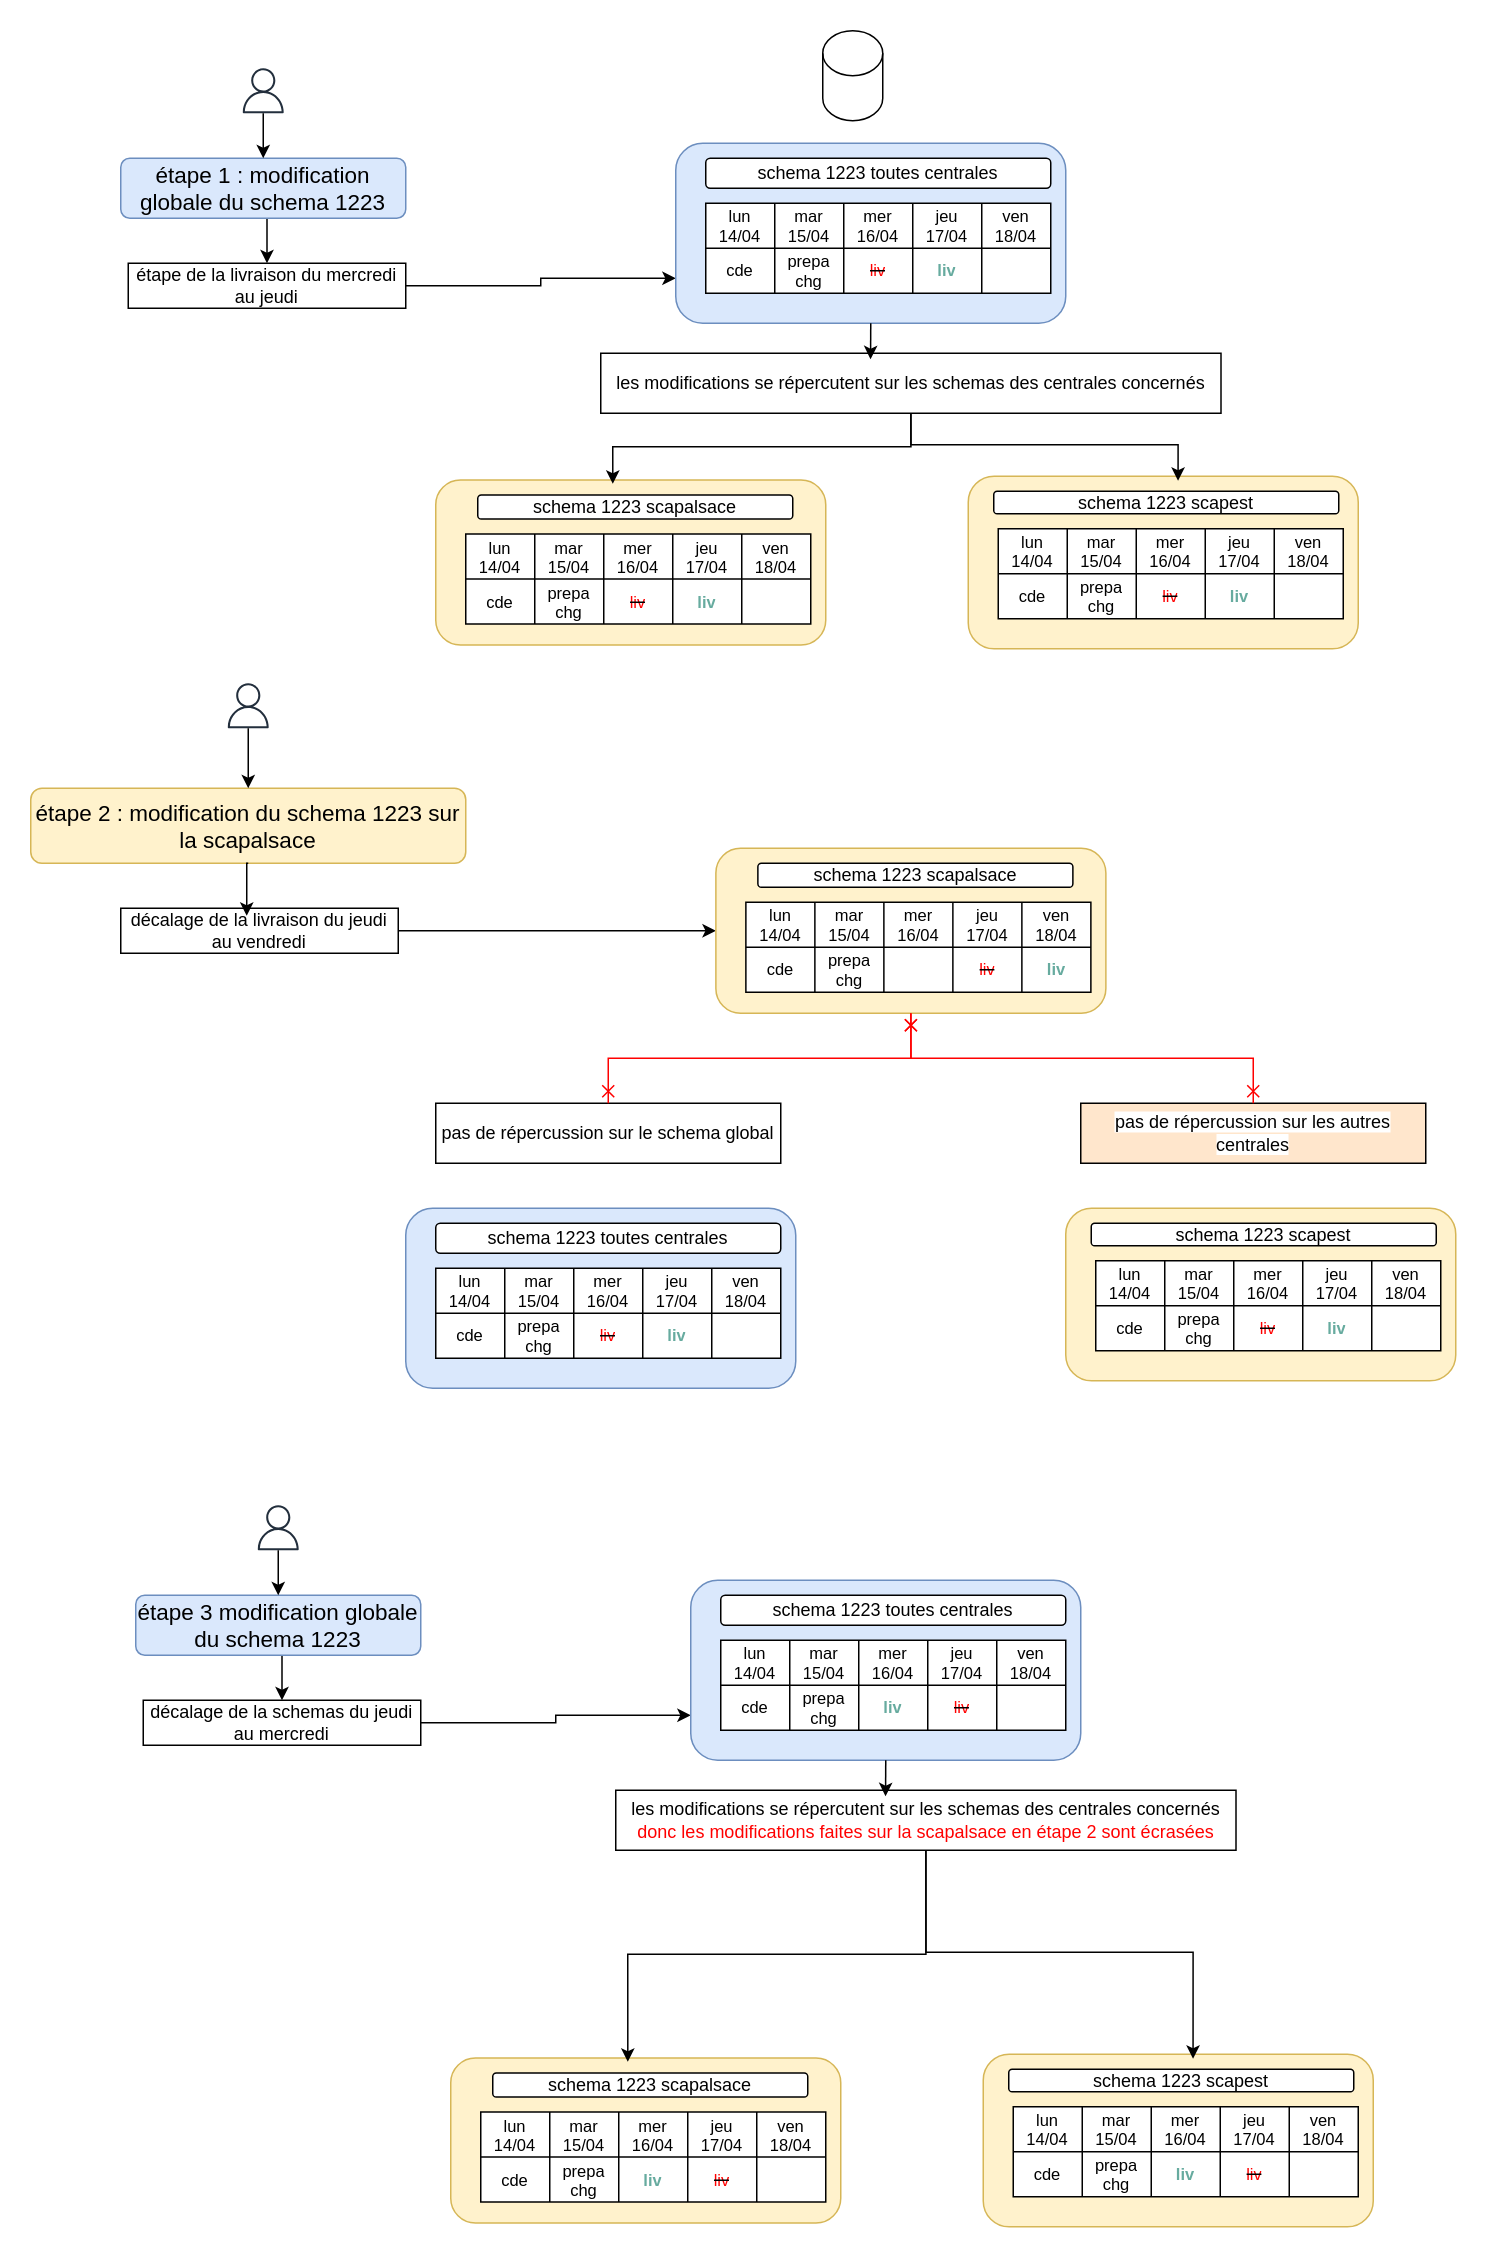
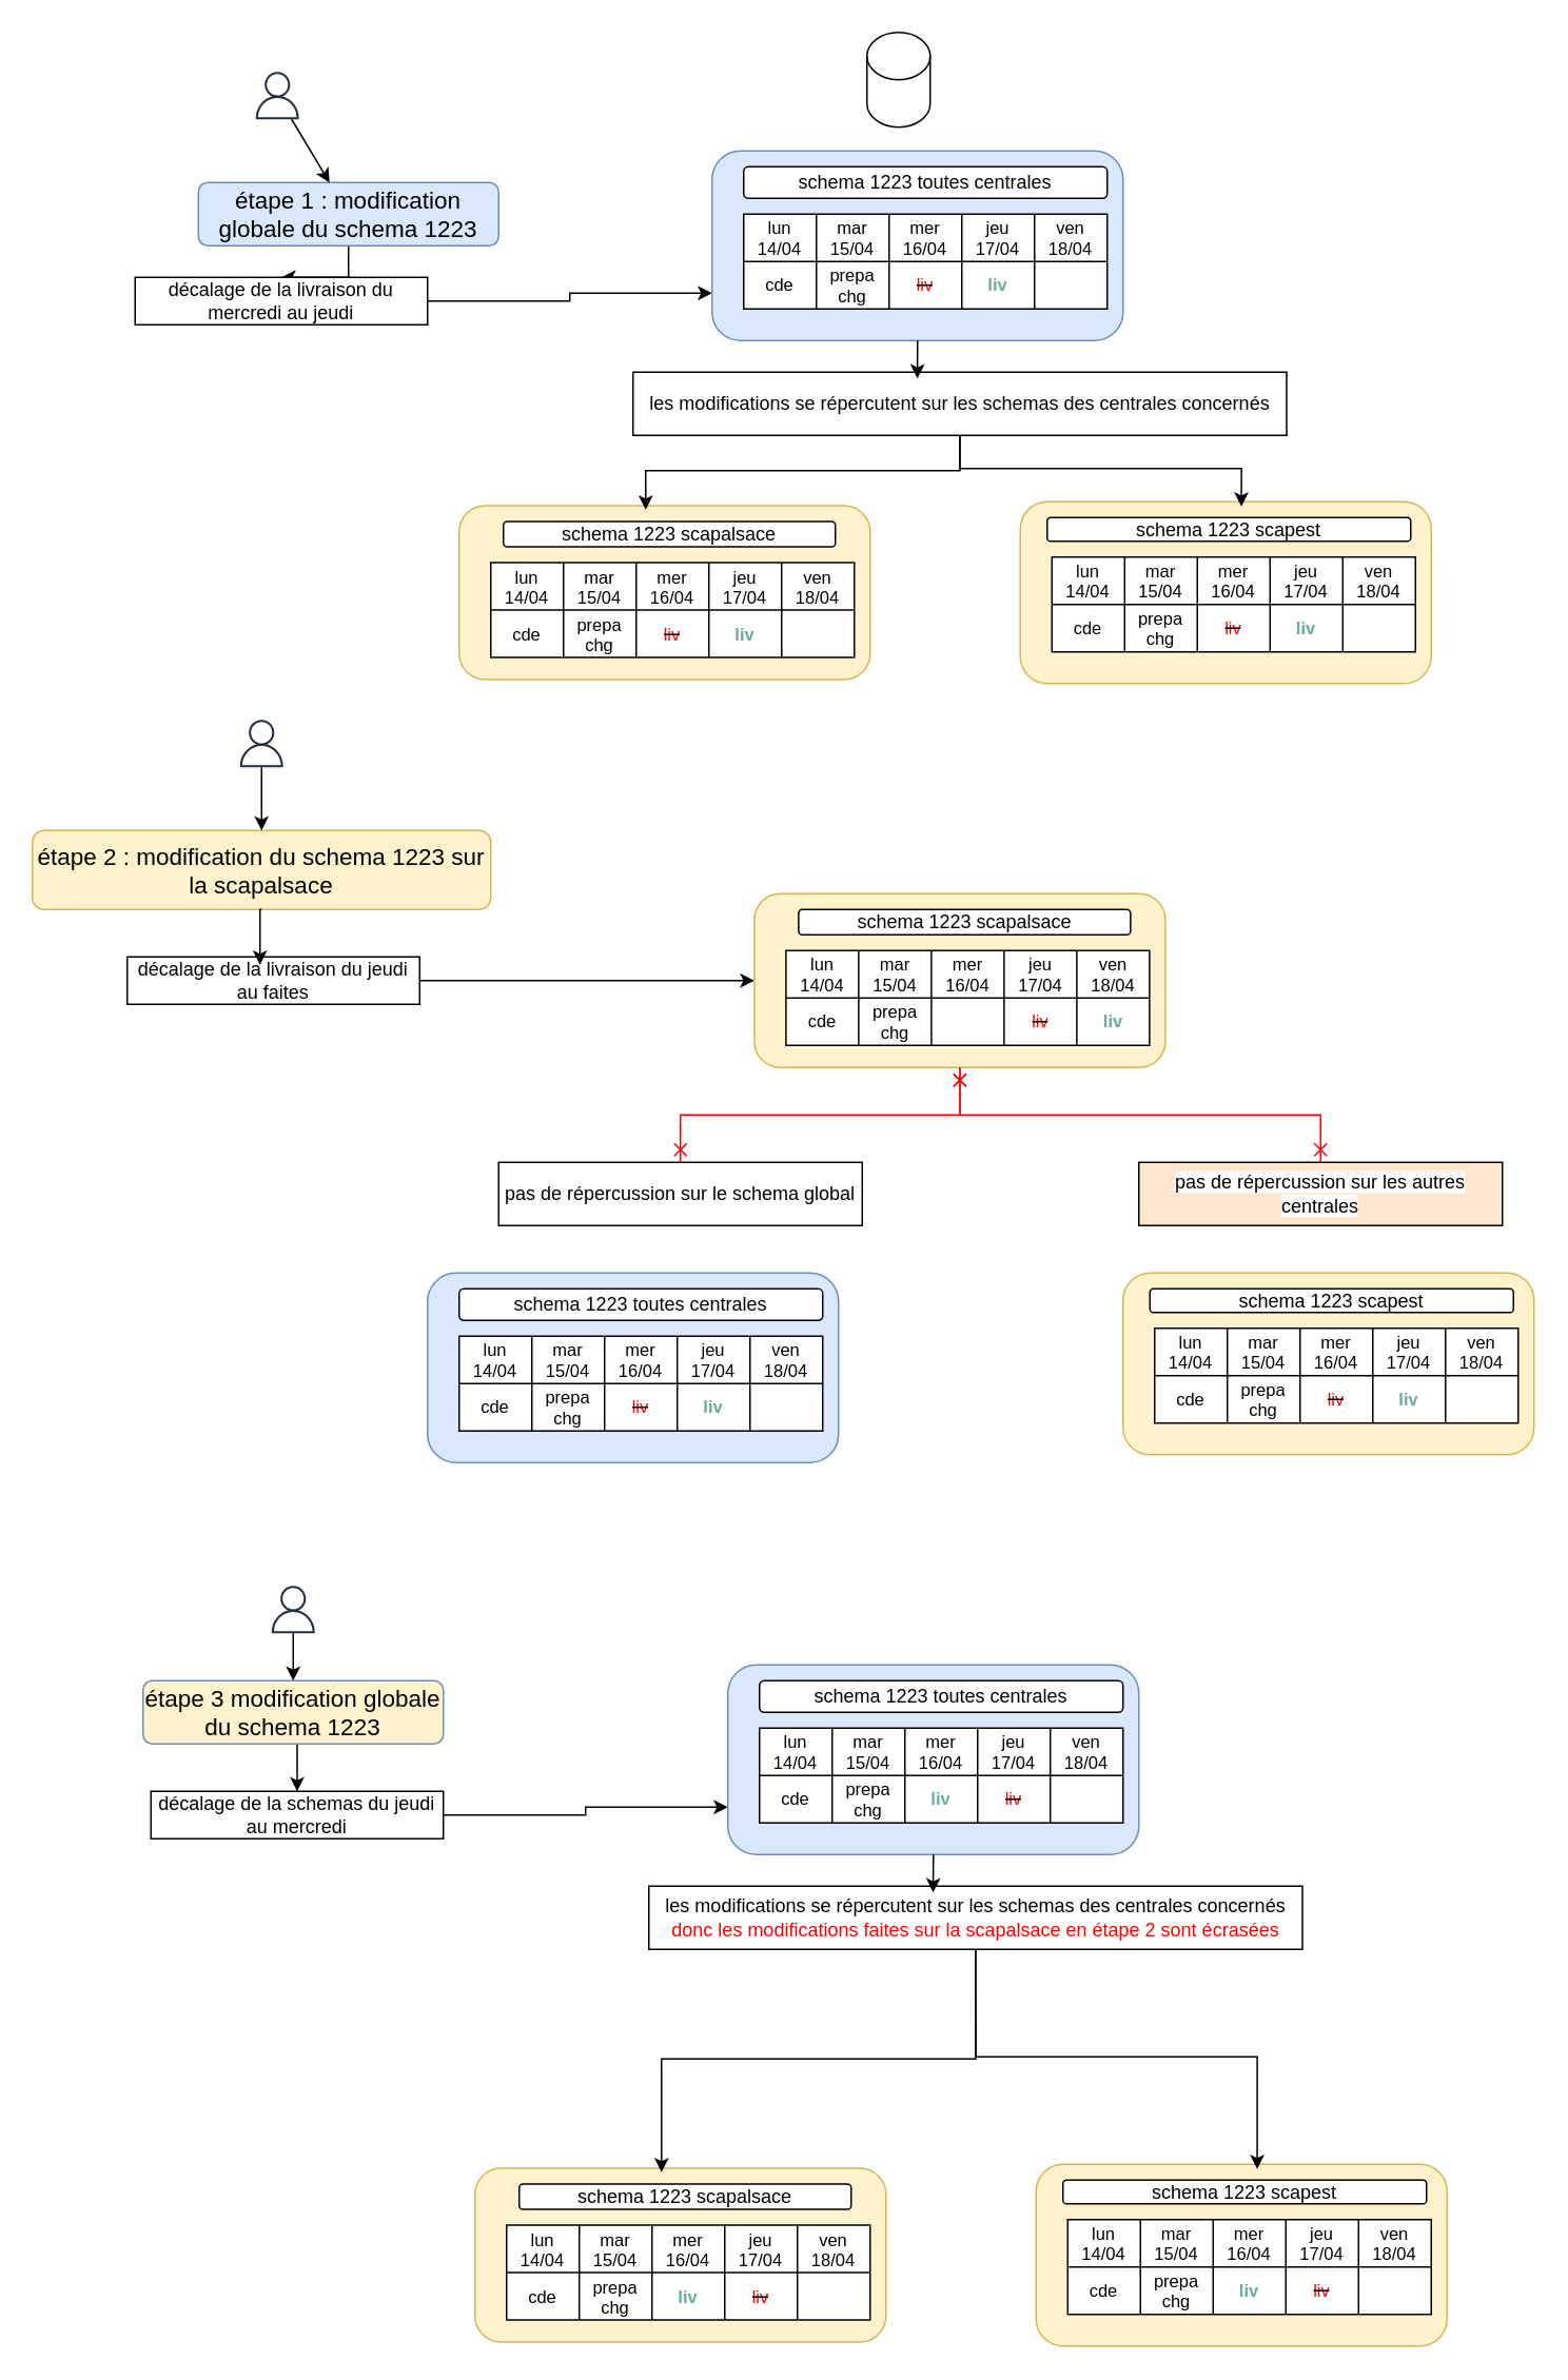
- <mxCell id="3" value="&lt;font style=&quot;font-size: 15px;&quot;&gt;étape 1 : modification globale du schema 1223&lt;/font&gt;" style="rounded=1;whiteSpace=wrap;html=1;fillColor=#dae8fc;strokeColor=#6c8ebf;" vertex="1" parent="1"><mxGeometry x="80" y="105" width="190" height="40" as="geometry" /></mxCell>
+ <mxCell id="3" value="&lt;font style=&quot;font-size: 15px;&quot;&gt;étape 1 : modification globale du schema 1223&lt;/font&gt;" style="rounded=1;whiteSpace=wrap;html=1;fillColor=#dae8fc;strokeColor=#6c8ebf;" vertex="1" parent="1"><mxGeometry x="125" y="115" width="190" height="40" as="geometry" /></mxCell>
- <mxCell id="9" value="étape de la livraison du mercredi au jeudi" style="rounded=0;whiteSpace=wrap;html=1;" vertex="1" parent="1"><mxGeometry x="85" y="175" width="185" height="30" as="geometry" /></mxCell>
+ <mxCell id="9" value="décalage de la livraison du mercredi au jeudi" style="rounded=0;whiteSpace=wrap;html=1;" vertex="1" parent="1"><mxGeometry x="85" y="175" width="185" height="30" as="geometry" /></mxCell>
- <mxCell id="61" value="décalage de la livraison du jeudi au vendredi" style="rounded=0;whiteSpace=wrap;html=1;" vertex="1" parent="1"><mxGeometry x="80" y="605" width="185" height="30" as="geometry" /></mxCell>
+ <mxCell id="61" value="décalage de la livraison du jeudi au faites" style="rounded=0;whiteSpace=wrap;html=1;" vertex="1" parent="1"><mxGeometry x="80" y="605" width="185" height="30" as="geometry" /></mxCell>
- <mxCell id="78" value="&lt;span style=&quot;background-color: rgb(255, 255, 255);&quot;&gt;pas de répercussion sur le schema global&lt;/span&gt;" style="rounded=0;whiteSpace=wrap;html=1;" vertex="1" parent="1"><mxGeometry x="290" y="735" width="230" height="40" as="geometry" /></mxCell>
+ <mxCell id="78" value="&lt;span style=&quot;background-color: rgb(255, 255, 255);&quot;&gt;pas de répercussion sur le schema global&lt;/span&gt;" style="rounded=0;whiteSpace=wrap;html=1;" vertex="1" parent="1"><mxGeometry x="315" y="735" width="230" height="40" as="geometry" /></mxCell>
- <mxCell id="120" value="&lt;font style=&quot;font-size: 15px;&quot;&gt;étape 3 modification globale du schema 1223&lt;/font&gt;" style="rounded=1;whiteSpace=wrap;html=1;fillColor=#dae8fc;strokeColor=#6c8ebf;" vertex="1" parent="1"><mxGeometry x="90" y="1063" width="190" height="40" as="geometry" /></mxCell>
+ <mxCell id="120" value="&lt;font style=&quot;font-size: 15px;&quot;&gt;étape 3 modification globale du schema 1223&lt;/font&gt;" style="rounded=1;whiteSpace=wrap;html=1;fillColor=#fff2cc;strokeColor=#6c8ebf;" vertex="1" parent="1"><mxGeometry x="90" y="1063" width="190" height="40" as="geometry" /></mxCell>
